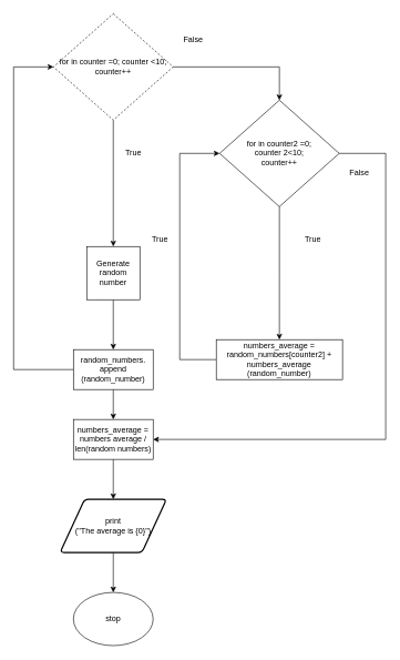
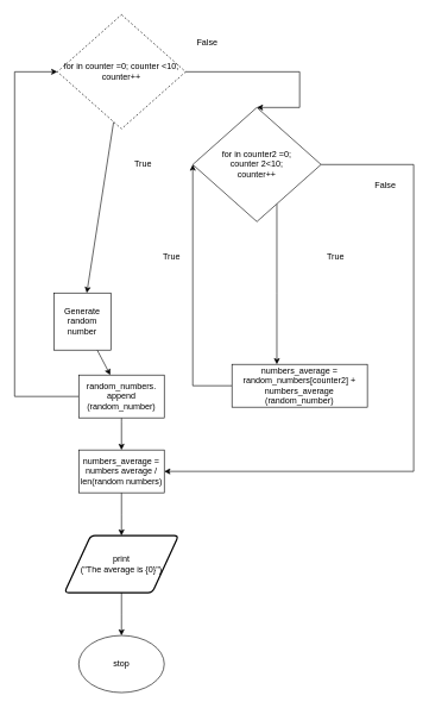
- <mxCell id="12" value="for in counter2 =0; &lt;br&gt;counter 2&amp;lt;10;&lt;br&gt;counter++" style="rhombus;whiteSpace=wrap;html=1;" vertex="1" parent="1"><mxGeometry x="330" y="150" width="180" height="160" as="geometry" /></mxCell>
+ <mxCell id="12" value="for in counter2 =0; &lt;br&gt;counter 2&amp;lt;10;&lt;br&gt;counter++" style="rhombus;whiteSpace=wrap;html=1;" vertex="1" parent="1"><mxGeometry x="270" y="150" width="180" height="160" as="geometry" /></mxCell>
- <mxCell id="6" value="Generate random number" style="whiteSpace=wrap;html=1;aspect=fixed;" vertex="1" parent="1"><mxGeometry x="130" y="370" width="80" height="80" as="geometry" /></mxCell>
+ <mxCell id="6" value="Generate random number" style="whiteSpace=wrap;html=1;aspect=fixed;" vertex="1" parent="1"><mxGeometry x="75" y="410" width="80" height="80" as="geometry" /></mxCell>
